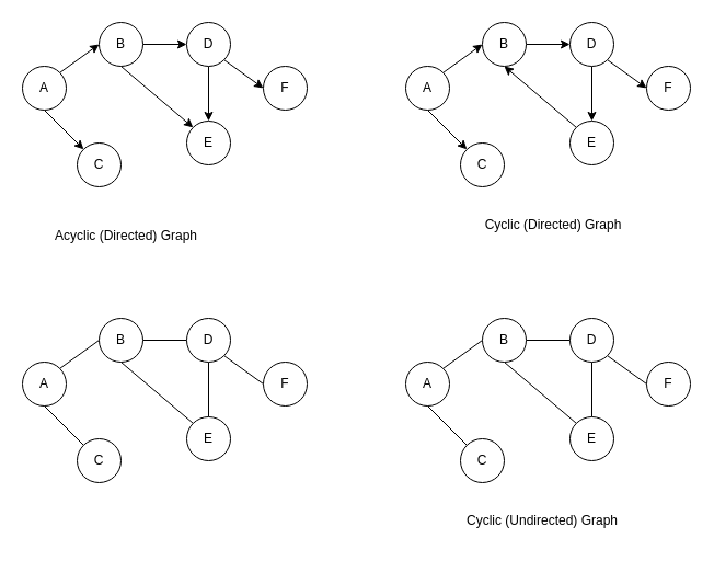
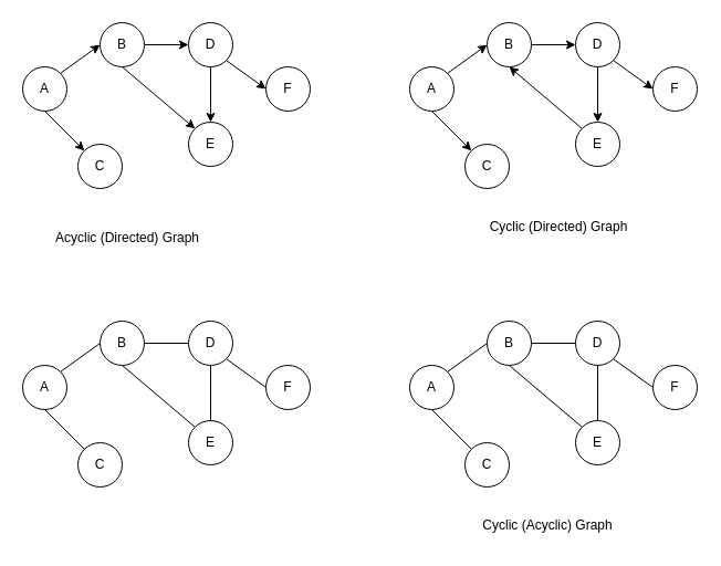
- <mxCell id="52" value="Cyclic (Undirected) Graph" style="text;html=1;strokeColor=none;fillColor=none;align=center;verticalAlign=middle;whiteSpace=wrap;rounded=0;" vertex="1" parent="1"><mxGeometry x="420" y="460" width="150" height="30" as="geometry" /></mxCell>
+ <mxCell id="52" value="Cyclic (Acyclic) Graph" style="text;html=1;strokeColor=none;fillColor=none;align=center;verticalAlign=middle;whiteSpace=wrap;rounded=0;" vertex="1" parent="1"><mxGeometry x="420" y="460" width="150" height="30" as="geometry" /></mxCell>
